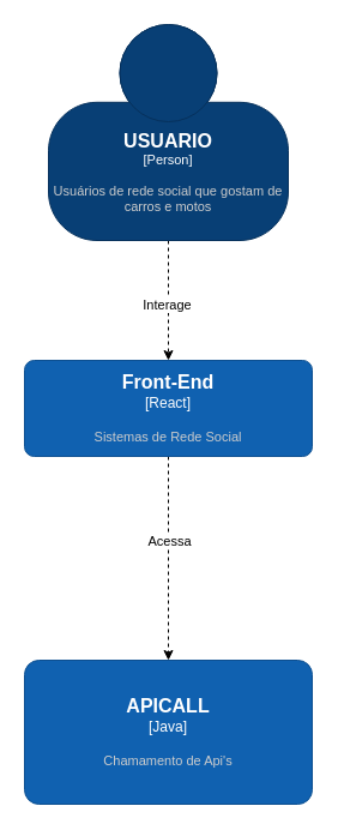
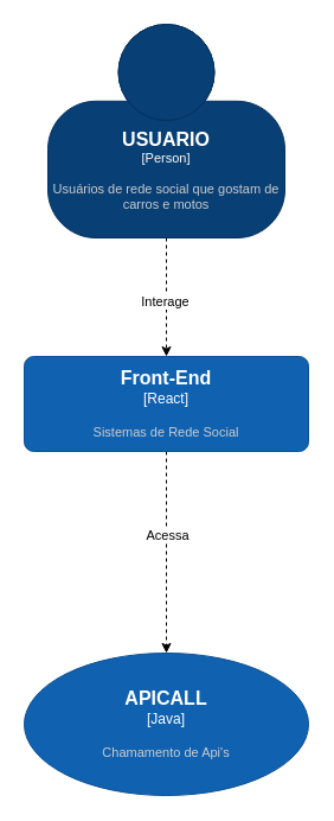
- <mxCell id="8" value="&lt;font style=&quot;font-size: 16px&quot;&gt;&lt;b&gt;APICALL&lt;/b&gt;&lt;/font&gt;&lt;div&gt;[Java]&lt;/div&gt;&lt;br&gt;&lt;div&gt;&lt;font style=&quot;font-size: 11px&quot;&gt;&lt;font color=&quot;#cccccc&quot;&gt;Chamamento de Api's&lt;/font&gt;&lt;/div&gt;" style="rounded=1;whiteSpace=wrap;html=1;labelBackgroundColor=none;fillColor=#1061B0;fontColor=#ffffff;align=center;arcSize=10;strokeColor=#0D5091;metaEdit=1;resizable=0;points=[[0.25,0,0],[0.5,0,0],[0.75,0,0],[1,0.25,0],[1,0.5,0],[1,0.75,0],[0.75,1,0],[0.5,1,0],[0.25,1,0],[0,0.75,0],[0,0.5,0],[0,0.25,0]];" vertex="1" parent="1"><mxGeometry x="20" y="550" width="240" height="120" as="geometry" /></mxCell>
+ <mxCell id="8" value="&lt;font style=&quot;font-size: 16px&quot;&gt;&lt;b&gt;APICALL&lt;/b&gt;&lt;/font&gt;&lt;div&gt;[Java]&lt;/div&gt;&lt;br&gt;&lt;div&gt;&lt;font style=&quot;font-size: 11px&quot;&gt;&lt;font color=&quot;#cccccc&quot;&gt;Chamamento de Api's&lt;/font&gt;&lt;/div&gt;" style="ellipse;whiteSpace=wrap;html=1;labelBackgroundColor=none;fillColor=#1061B0;fontColor=#ffffff;align=center;arcSize=10;strokeColor=#0D5091;metaEdit=1;resizable=0;points=[[0.25,0,0],[0.5,0,0],[0.75,0,0],[1,0.25,0],[1,0.5,0],[1,0.75,0],[0.75,1,0],[0.5,1,0],[0.25,1,0],[0,0.75,0],[0,0.5,0],[0,0.25,0]];" vertex="1" parent="1"><mxGeometry x="20" y="550" width="240" height="120" as="geometry" /></mxCell>
